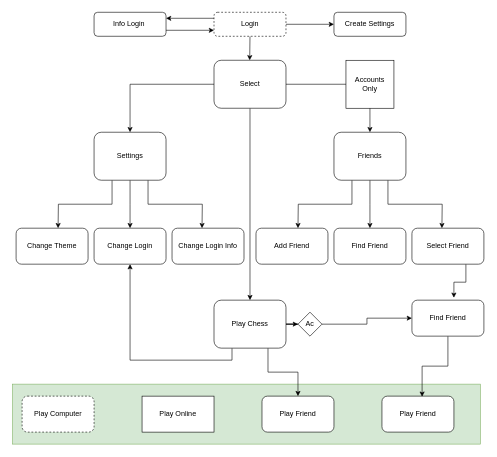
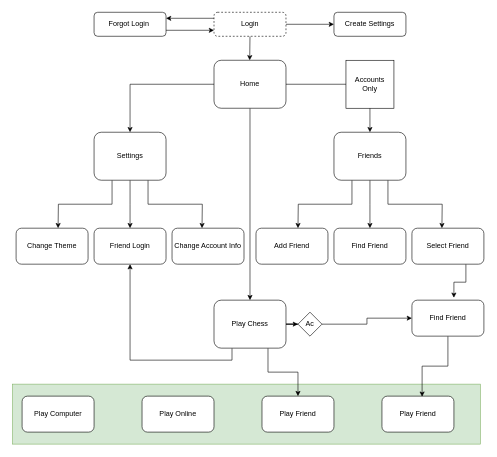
- <mxCell id="9" value="Info Login&amp;nbsp;" style="rounded=1;whiteSpace=wrap;html=1;fontSize=12;glass=0;strokeWidth=1;shadow=0;" vertex="1" parent="1"><mxGeometry x="156" y="20" width="120" height="40" as="geometry" /></mxCell>
+ <mxCell id="9" value="Forgot Login&amp;nbsp;" style="rounded=1;whiteSpace=wrap;html=1;fontSize=12;glass=0;strokeWidth=1;shadow=0;" vertex="1" parent="1"><mxGeometry x="156" y="20" width="120" height="40" as="geometry" /></mxCell>
- <mxCell id="13" value="Select" style="rounded=1;whiteSpace=wrap;html=1;" vertex="1" parent="1"><mxGeometry x="356" y="100" width="120" height="80" as="geometry" /></mxCell>
+ <mxCell id="13" value="Home" style="rounded=1;whiteSpace=wrap;html=1;" vertex="1" parent="1"><mxGeometry x="356" y="100" width="120" height="80" as="geometry" /></mxCell>
- <mxCell id="32" value="Change Login" style="rounded=1;whiteSpace=wrap;html=1;" vertex="1" parent="1"><mxGeometry x="156" y="380" width="120" height="60" as="geometry" /></mxCell>
+ <mxCell id="32" value="Friend Login" style="rounded=1;whiteSpace=wrap;html=1;" vertex="1" parent="1"><mxGeometry x="156" y="380" width="120" height="60" as="geometry" /></mxCell>
- <mxCell id="33" value="Change Login Info" style="rounded=1;whiteSpace=wrap;html=1;" vertex="1" parent="1"><mxGeometry x="286" y="380" width="120" height="60" as="geometry" /></mxCell>
+ <mxCell id="33" value="Change Account Info" style="rounded=1;whiteSpace=wrap;html=1;" vertex="1" parent="1"><mxGeometry x="286" y="380" width="120" height="60" as="geometry" /></mxCell>
- <mxCell id="38" value="Play Computer" style="rounded=1;whiteSpace=wrap;html=1;dashed=1;" vertex="1" parent="1"><mxGeometry x="36" y="660" width="120" height="60" as="geometry" /></mxCell>
+ <mxCell id="38" value="Play Computer" style="rounded=1;whiteSpace=wrap;html=1;" vertex="1" parent="1"><mxGeometry x="36" y="660" width="120" height="60" as="geometry" /></mxCell>
- <mxCell id="41" value="Play Online" style="whiteSpace=wrap;html=1;rounded=0;" vertex="1" parent="1"><mxGeometry x="236" y="660" width="120" height="60" as="geometry" /></mxCell>
+ <mxCell id="41" value="Play Online" style="rounded=1;whiteSpace=wrap;html=1;" vertex="1" parent="1"><mxGeometry x="236" y="660" width="120" height="60" as="geometry" /></mxCell>
